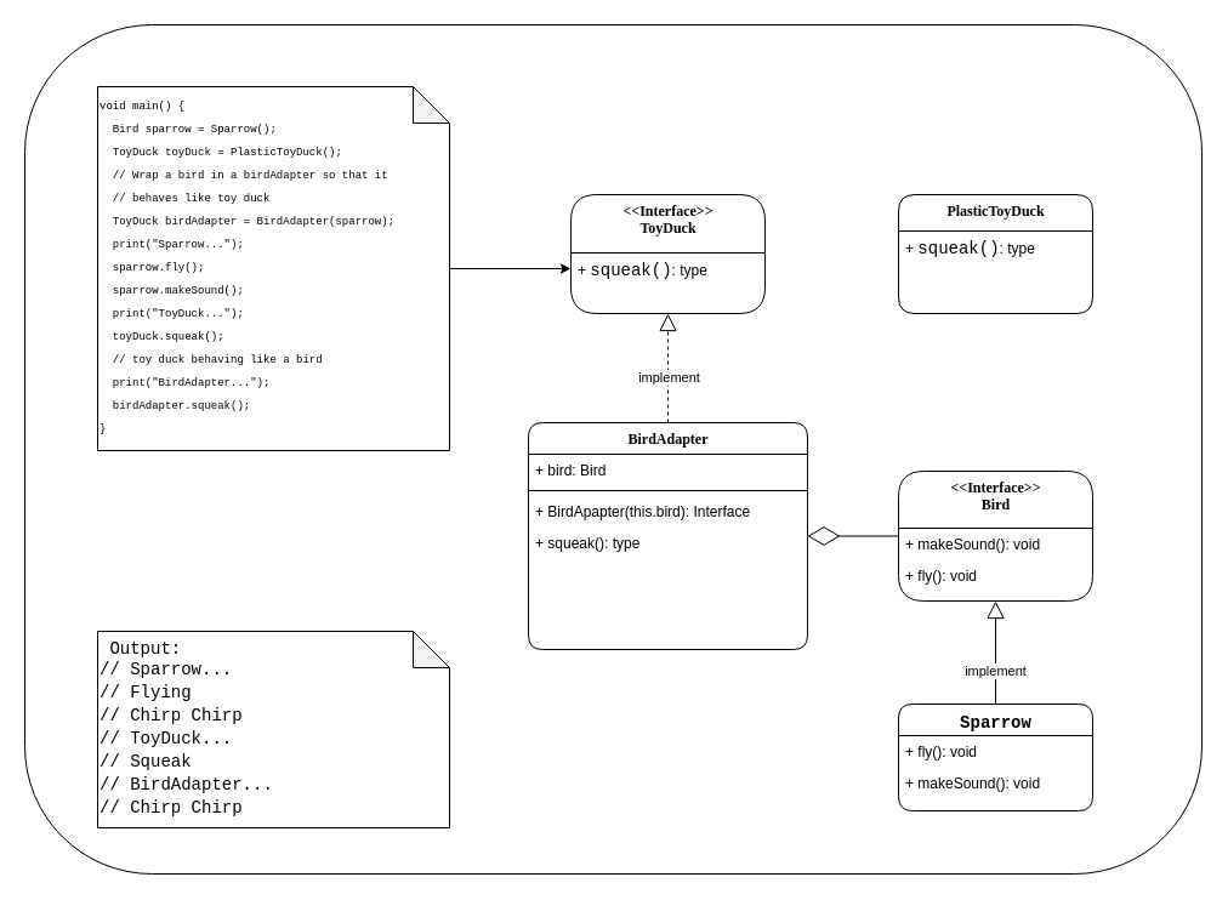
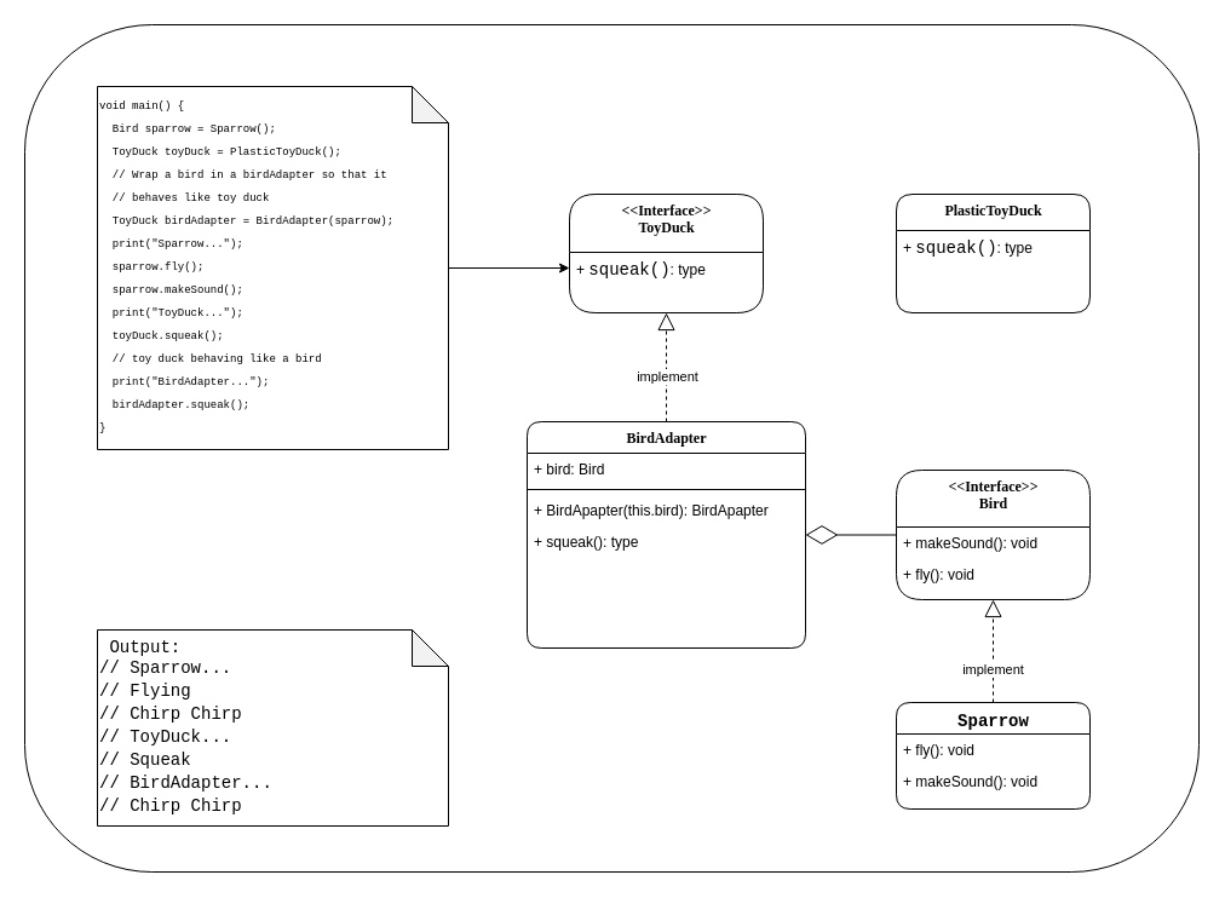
- <mxCell id="6" value="+ BirdApapter(this.bird): Interface&lt;br&gt;&amp;nbsp;" style="text;html=1;strokeColor=none;fillColor=none;align=left;verticalAlign=top;spacingLeft=4;spacingRight=4;whiteSpace=wrap;overflow=hidden;rotatable=0;points=[[0,0.5],[1,0.5]];portConstraint=eastwest;rounded=1;" parent="3" vertex="1"><mxGeometry y="60" width="230" height="26" as="geometry" /></mxCell>
+ <mxCell id="6" value="+ BirdApapter(this.bird): BirdApapter&lt;br&gt;&amp;nbsp;" style="text;html=1;strokeColor=none;fillColor=none;align=left;verticalAlign=top;spacingLeft=4;spacingRight=4;whiteSpace=wrap;overflow=hidden;rotatable=0;points=[[0,0.5],[1,0.5]];portConstraint=eastwest;rounded=1;" parent="3" vertex="1"><mxGeometry y="60" width="230" height="26" as="geometry" /></mxCell>
- <mxCell id="16" value="" style="endArrow=block;dashed=0;endFill=0;endSize=12;html=1;rounded=1;fontColor=#000000;" edge="1" parent="1" source="11" target="8"><mxGeometry width="160" relative="1" as="geometry"><mxPoint x="880" y="700" as="sourcePoint" /><mxPoint x="1040" y="700" as="targetPoint" /></mxGeometry></mxCell>
+ <mxCell id="16" value="" style="endArrow=block;dashed=1;endFill=0;endSize=12;html=1;rounded=1;fontColor=#000000;" edge="1" parent="1" source="11" target="8"><mxGeometry width="160" relative="1" as="geometry"><mxPoint x="880" y="700" as="sourcePoint" /><mxPoint x="1040" y="700" as="targetPoint" /></mxGeometry></mxCell>
